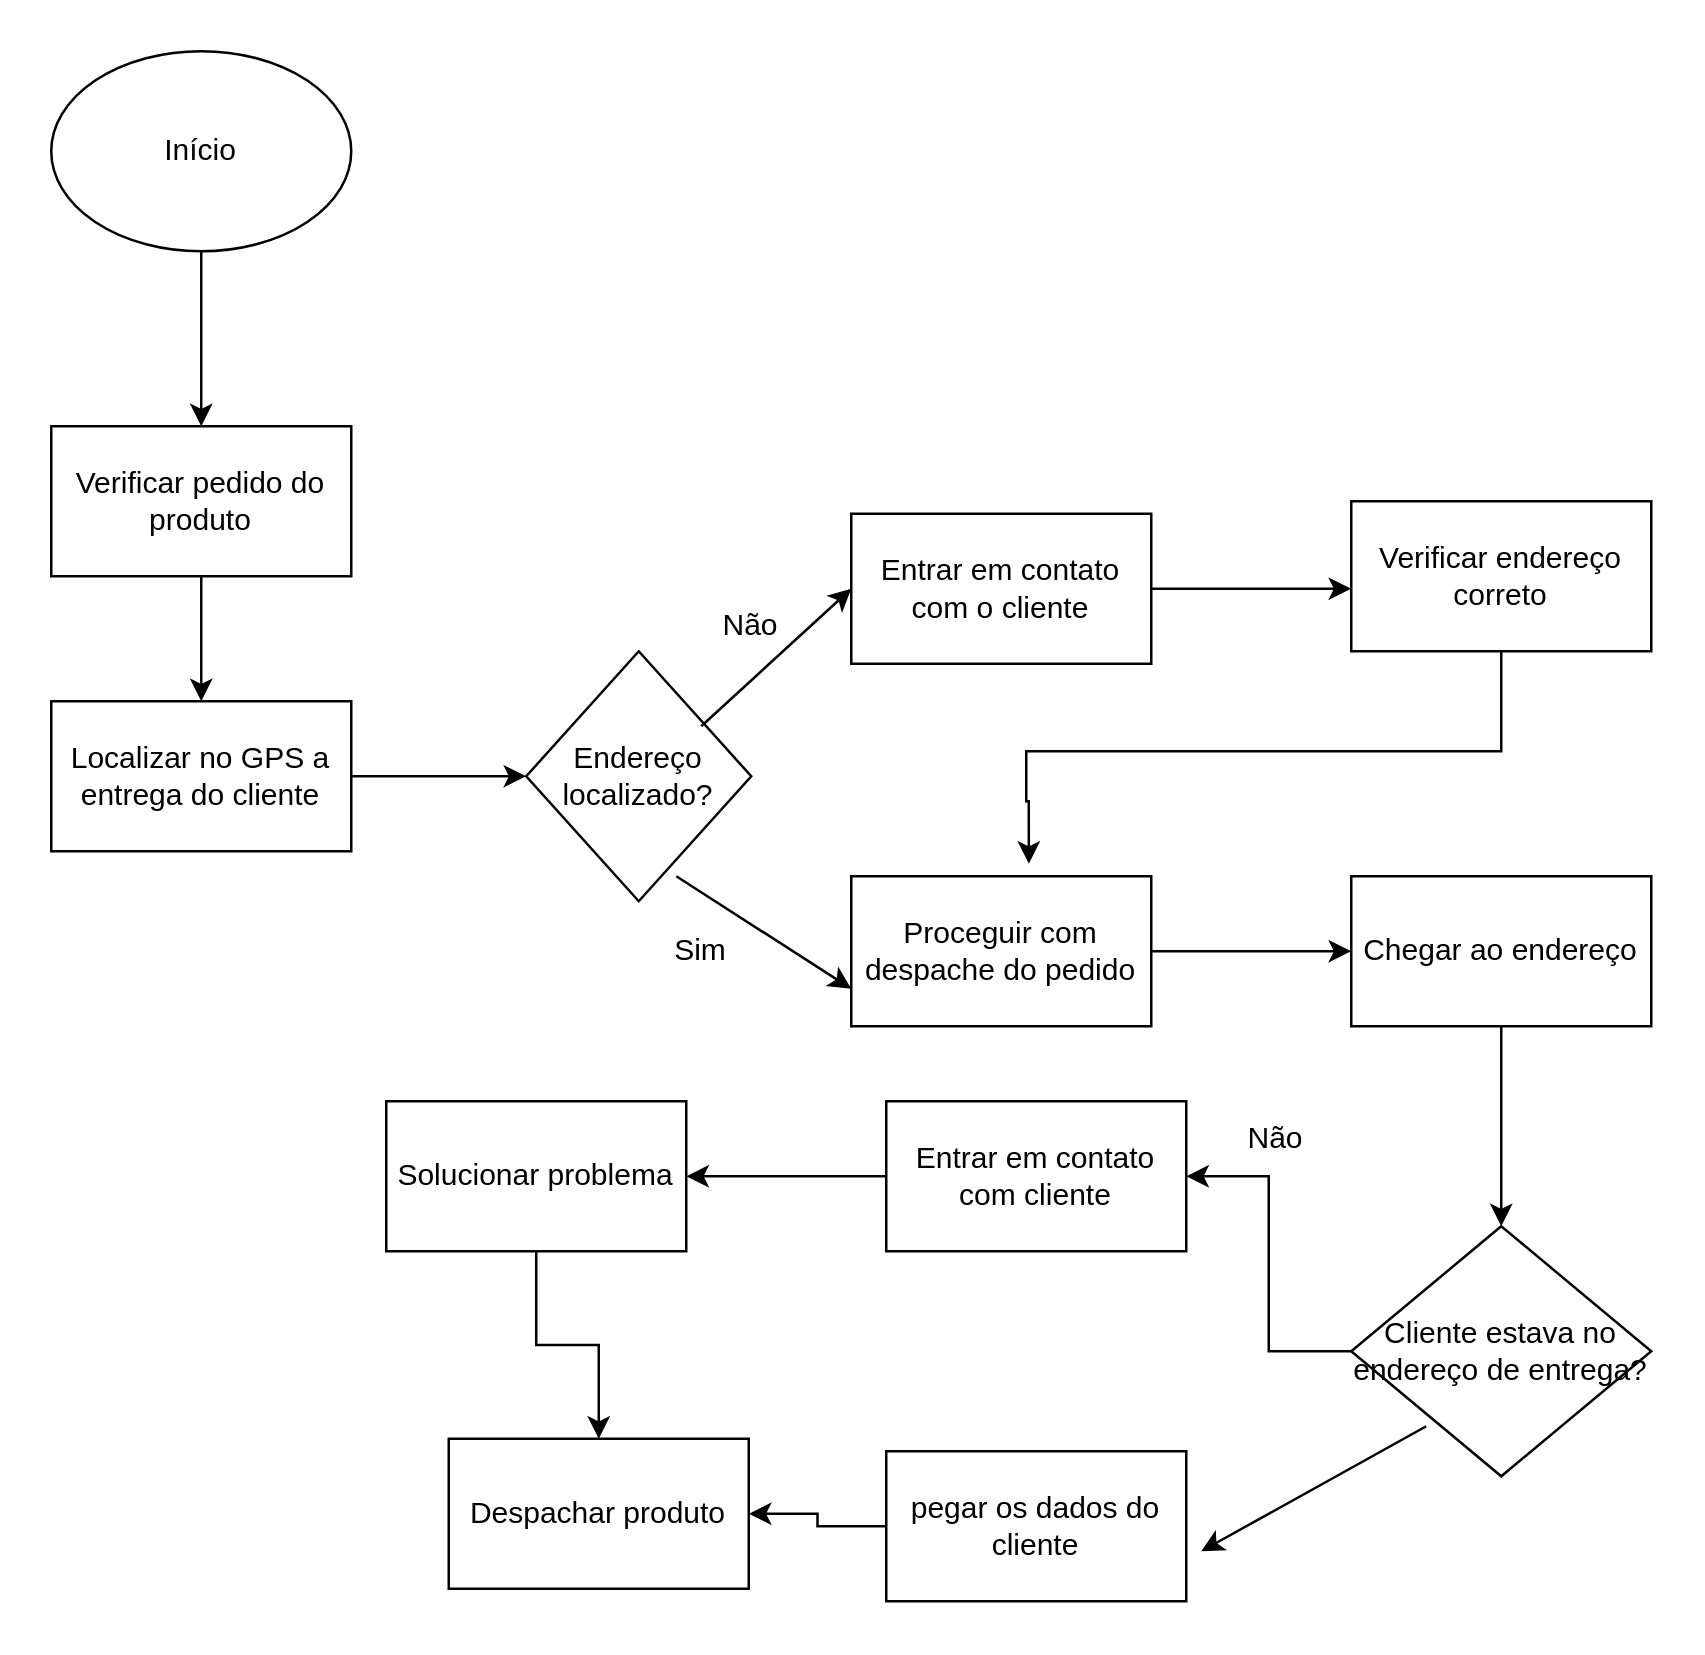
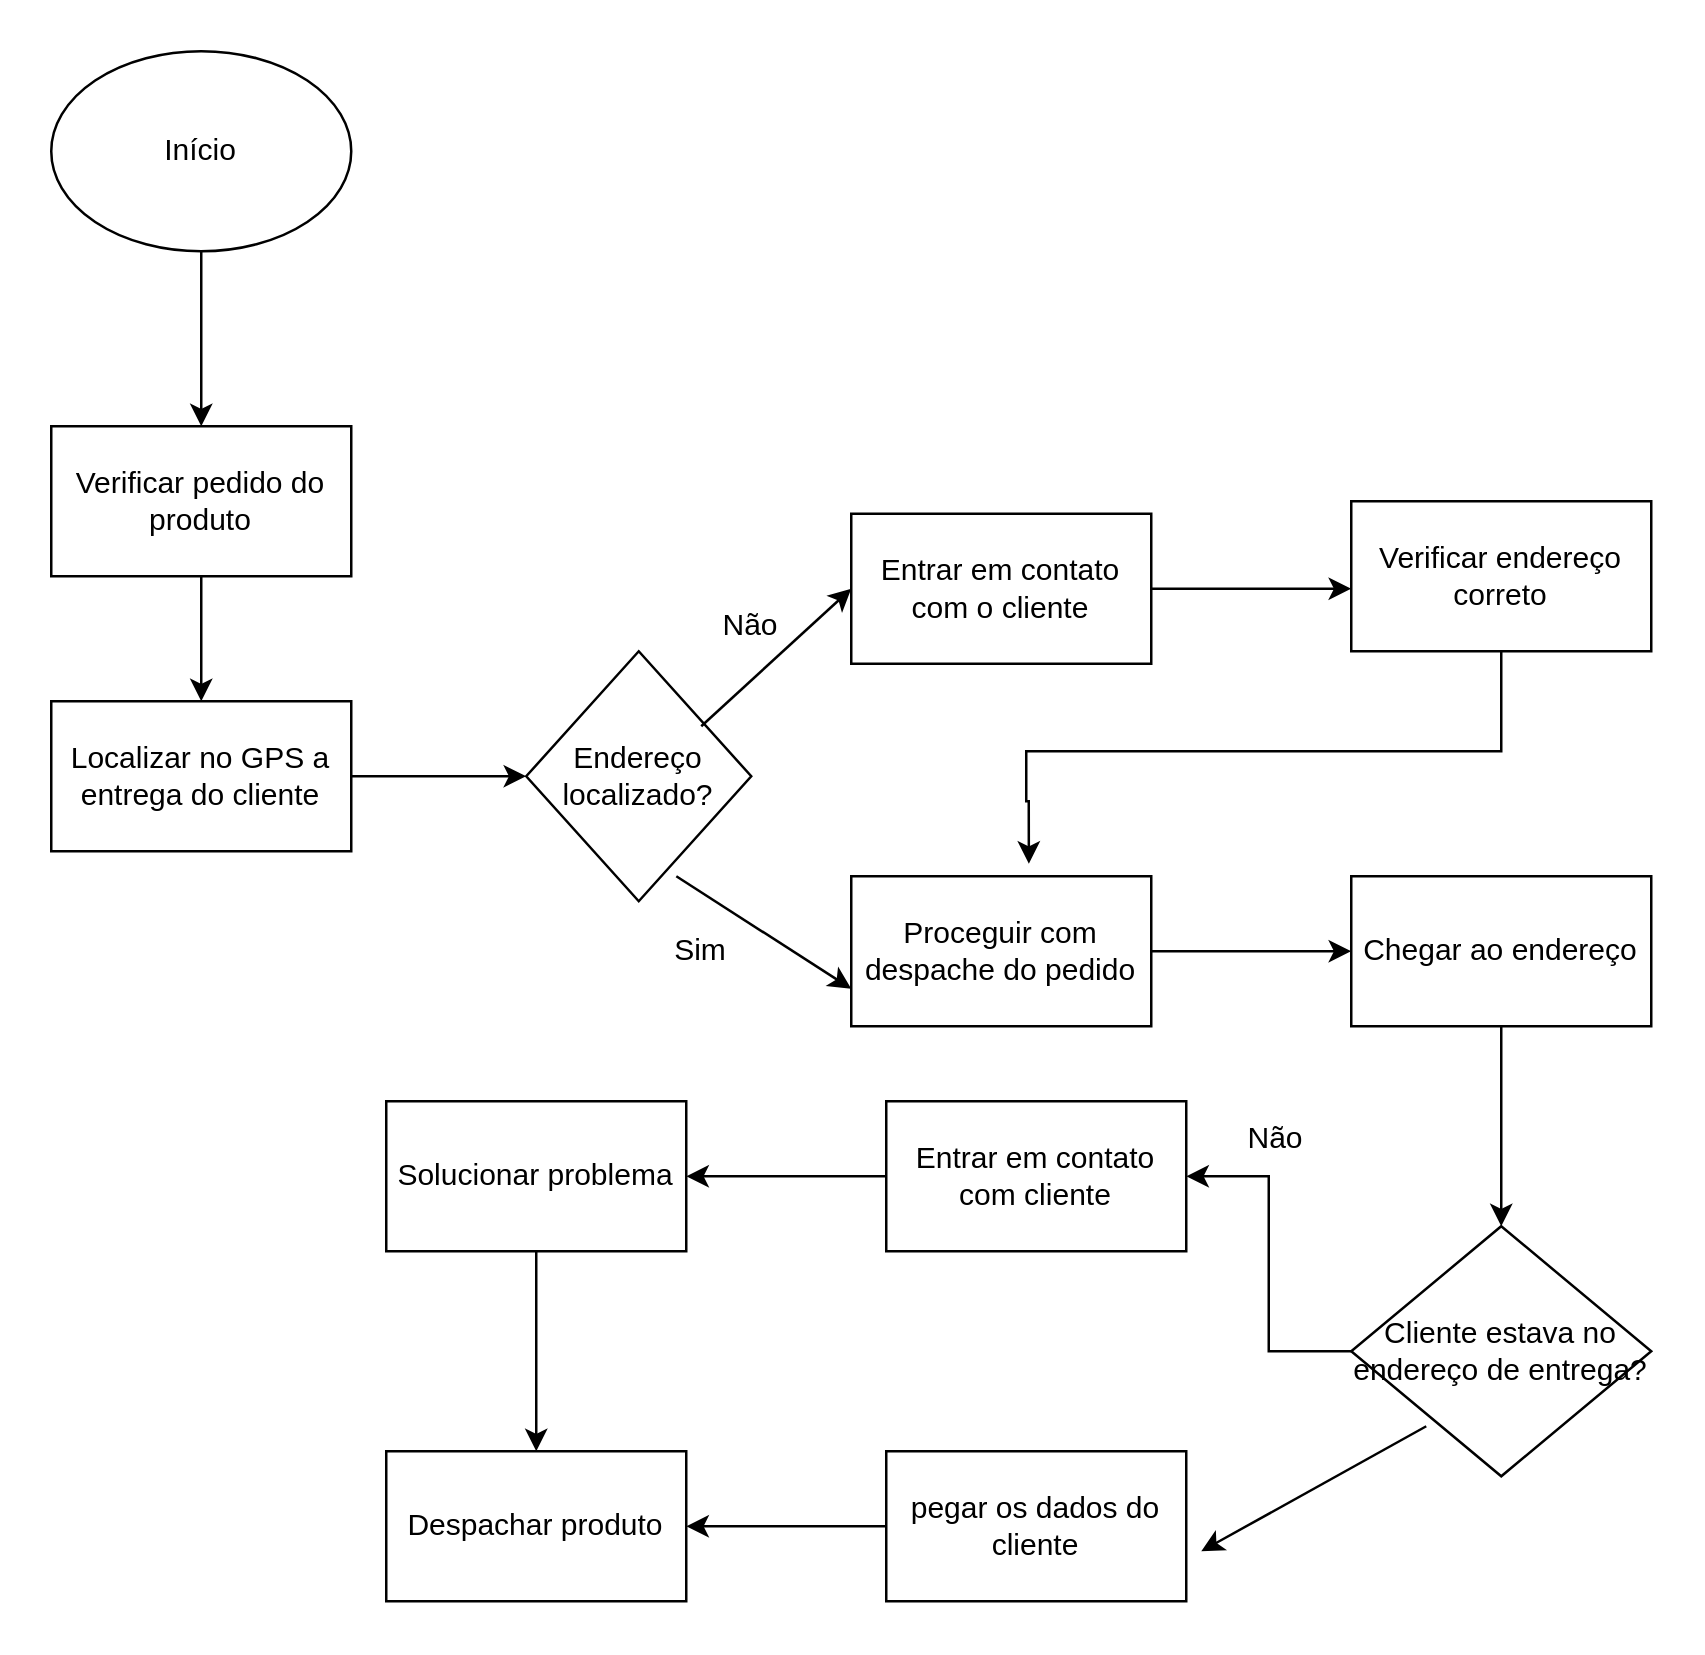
- <mxCell id="31" value="Despachar produto" style="rounded=0;whiteSpace=wrap;html=1;" vertex="1" parent="1"><mxGeometry x="179" y="575" width="120" height="60" as="geometry" /></mxCell>
+ <mxCell id="31" value="Despachar produto" style="rounded=0;whiteSpace=wrap;html=1;" vertex="1" parent="1"><mxGeometry x="154" y="580" width="120" height="60" as="geometry" /></mxCell>
